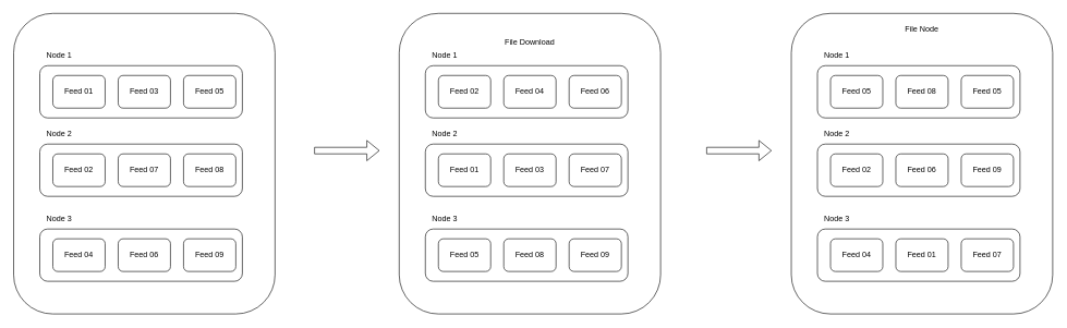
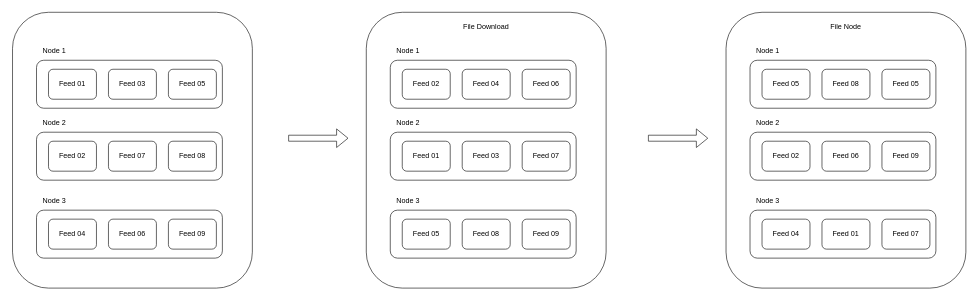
- <mxCell id="34" value="File Download" style="text;html=1;strokeColor=none;fillColor=none;align=center;verticalAlign=middle;whiteSpace=wrap;rounded=0;" vertex="1" parent="1"><mxGeometry x="755" y="50" width="110" height="30" as="geometry" /></mxCell>
+ <mxCell id="34" value="File Download" style="text;html=1;strokeColor=none;fillColor=none;align=center;verticalAlign=middle;whiteSpace=wrap;rounded=0;" vertex="1" parent="1"><mxGeometry x="755" y="30" width="110" height="30" as="geometry" /></mxCell>
